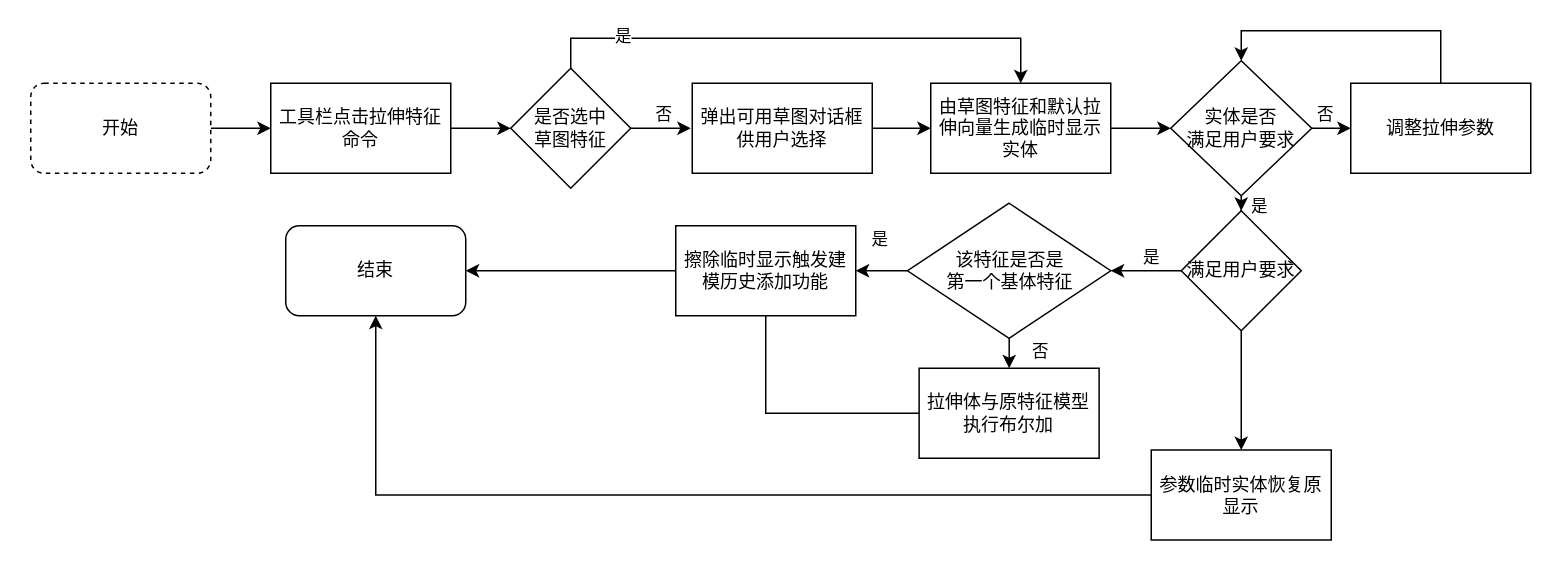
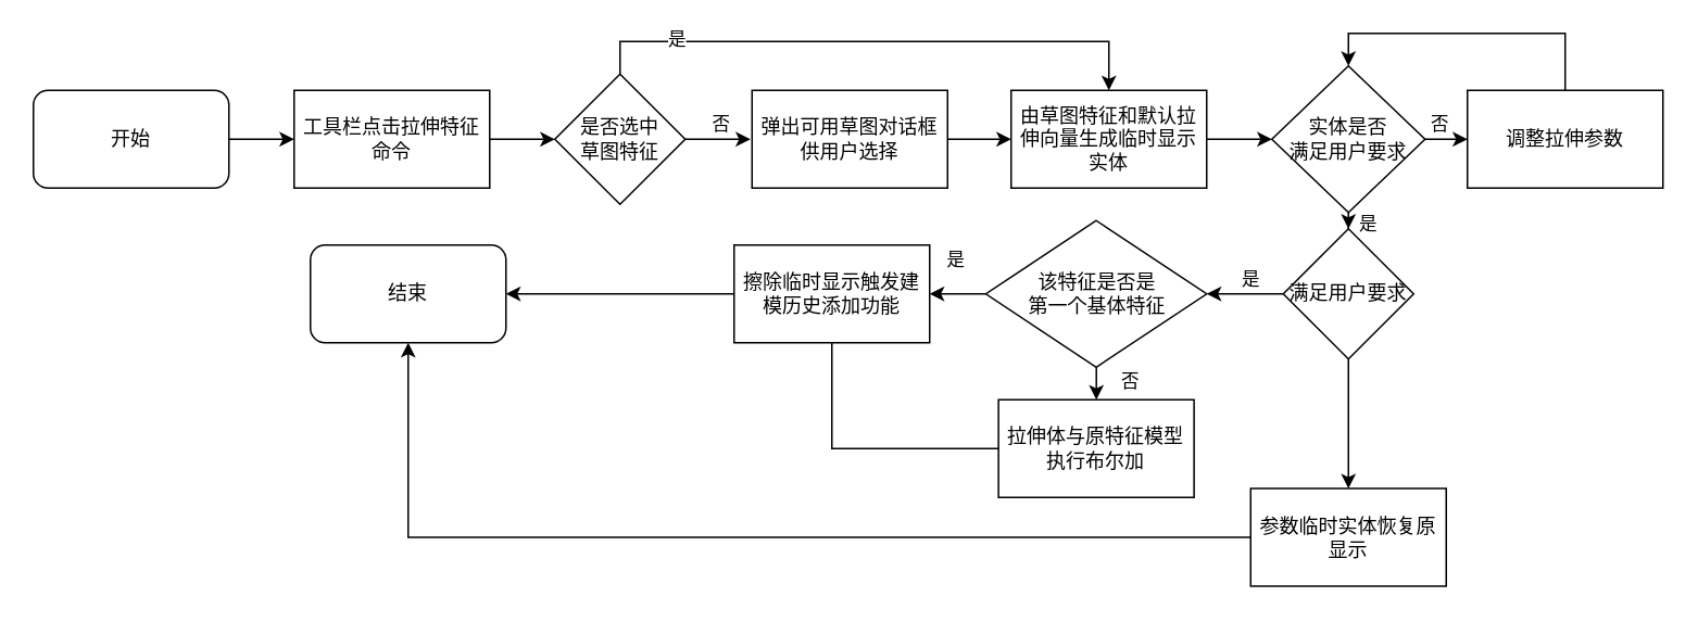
- <mxCell id="3" value="开始" style="rounded=1;whiteSpace=wrap;html=1;dashed=1;" vertex="1" parent="1"><mxGeometry x="20" y="55" width="120" height="60" as="geometry" /></mxCell>
+ <mxCell id="3" value="开始" style="rounded=1;whiteSpace=wrap;html=1;" vertex="1" parent="1"><mxGeometry x="20" y="55" width="120" height="60" as="geometry" /></mxCell>
